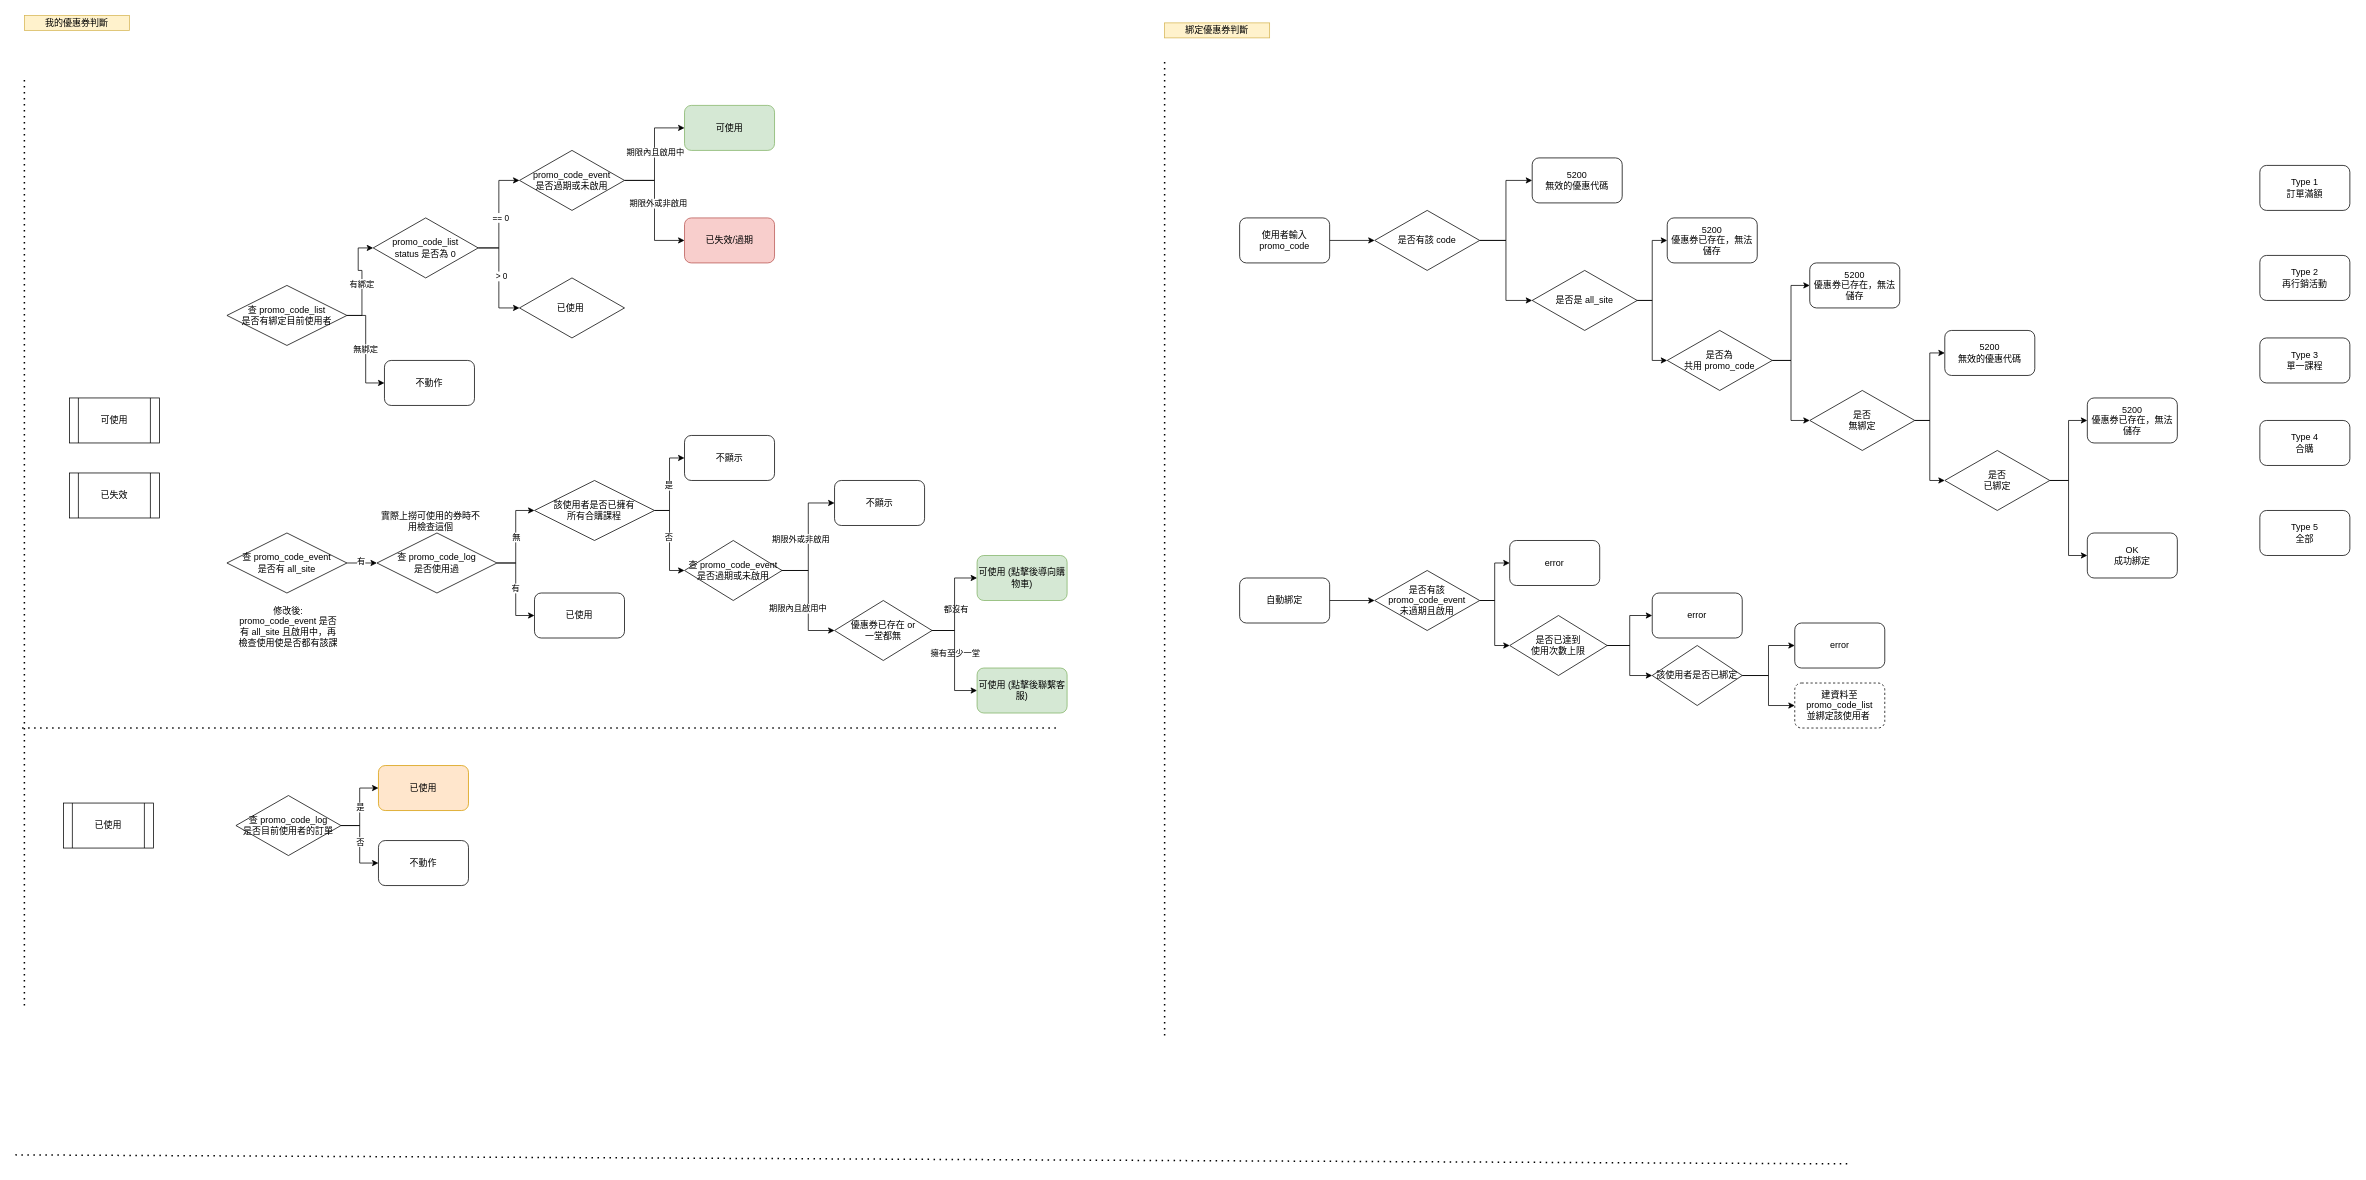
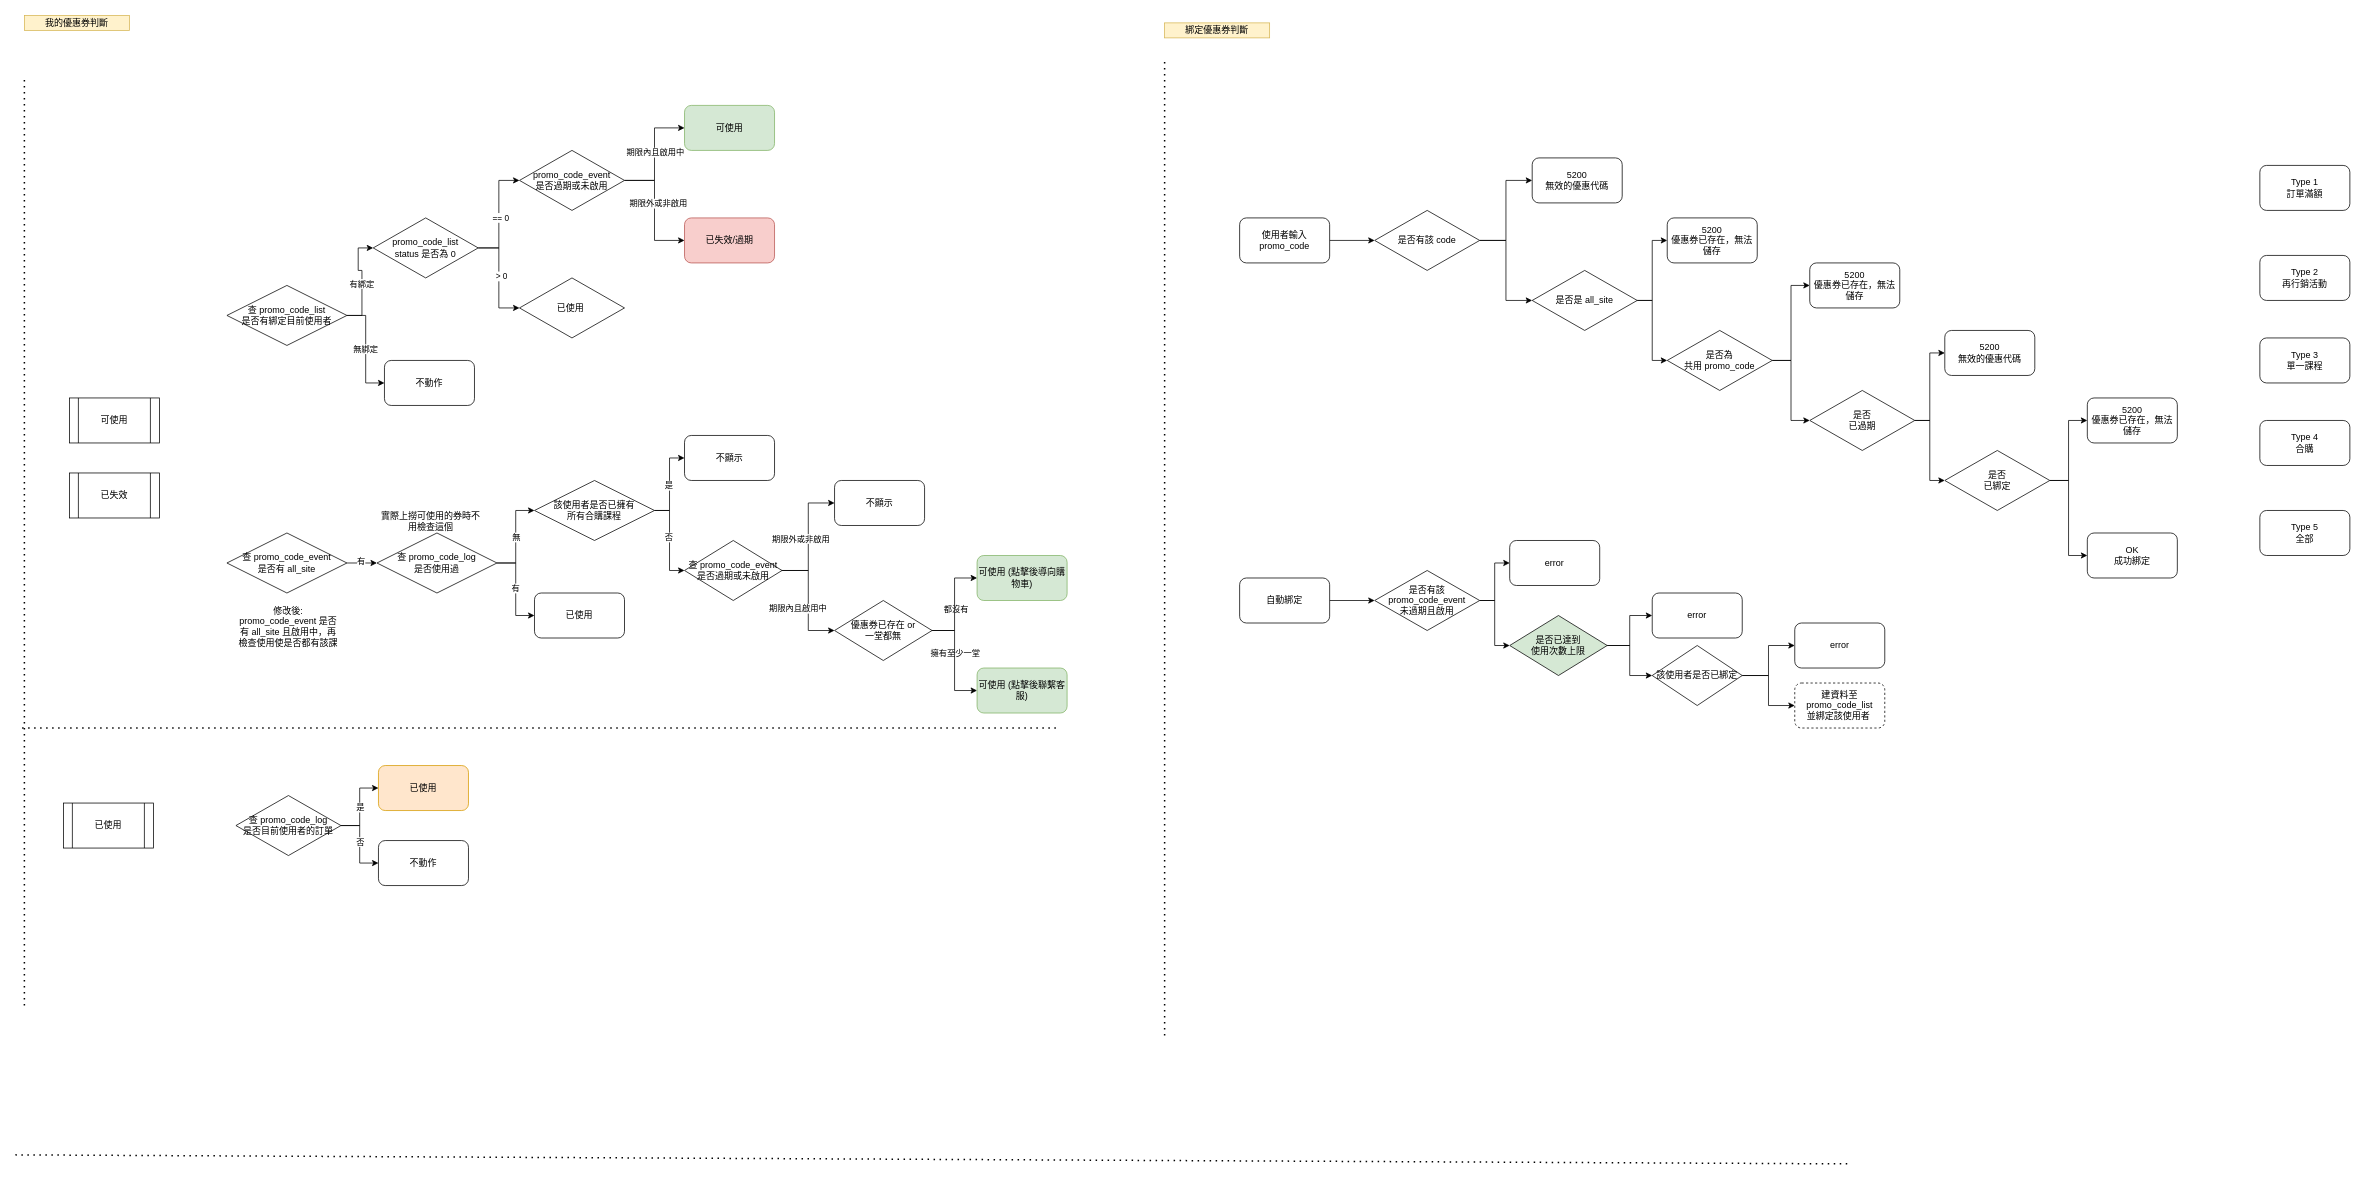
- <mxCell id="73" value="是否&lt;br&gt;無綁定" style="rhombus;whiteSpace=wrap;html=1;" parent="1" vertex="1"><mxGeometry x="2412" y="520" width="140" height="80" as="geometry" /></mxCell>
+ <mxCell id="73" value="是否&lt;br&gt;已過期" style="rhombus;whiteSpace=wrap;html=1;" parent="1" vertex="1"><mxGeometry x="2412" y="520" width="140" height="80" as="geometry" /></mxCell>
- <mxCell id="90" value="是否已達到&lt;br&gt;使用次數上限" style="rhombus;whiteSpace=wrap;html=1;" parent="1" vertex="1"><mxGeometry x="2012" y="820" width="130" height="80" as="geometry" /></mxCell>
+ <mxCell id="90" value="是否已達到&lt;br&gt;使用次數上限" style="rhombus;whiteSpace=wrap;html=1;fillColor=#d5e8d4;" parent="1" vertex="1"><mxGeometry x="2012" y="820" width="130" height="80" as="geometry" /></mxCell>
